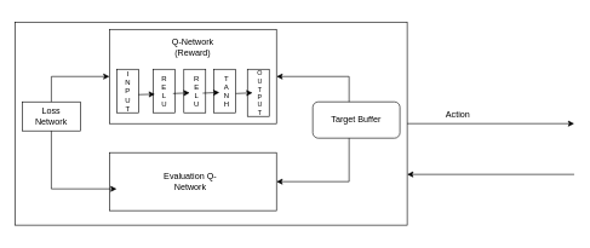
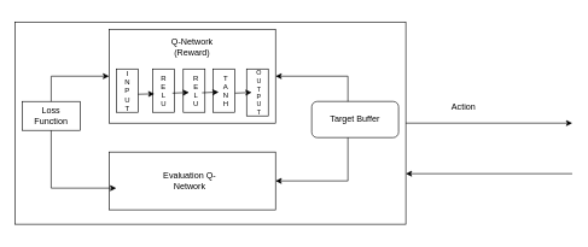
- <mxCell id="31" value="Action" style="text;html=1;strokeColor=none;fillColor=none;align=center;verticalAlign=middle;whiteSpace=wrap;rounded=0;" vertex="1" parent="1"><mxGeometry x="600" y="143" width="60" height="30" as="geometry" /></mxCell>
+ <mxCell id="31" value="Action" style="text;html=1;strokeColor=none;fillColor=none;align=center;verticalAlign=middle;whiteSpace=wrap;rounded=0;" vertex="1" parent="1"><mxGeometry x="610" y="133" width="60" height="30" as="geometry" /></mxCell>
- <mxCell id="8" value="Loss Network" style="text;html=1;strokeColor=none;fillColor=none;align=center;verticalAlign=middle;whiteSpace=wrap;rounded=0;" vertex="1" parent="1"><mxGeometry x="40" y="145" width="60" height="30" as="geometry" /></mxCell>
+ <mxCell id="8" value="Loss Function" style="text;html=1;strokeColor=none;fillColor=none;align=center;verticalAlign=middle;whiteSpace=wrap;rounded=0;" vertex="1" parent="1"><mxGeometry x="40" y="145" width="60" height="30" as="geometry" /></mxCell>
